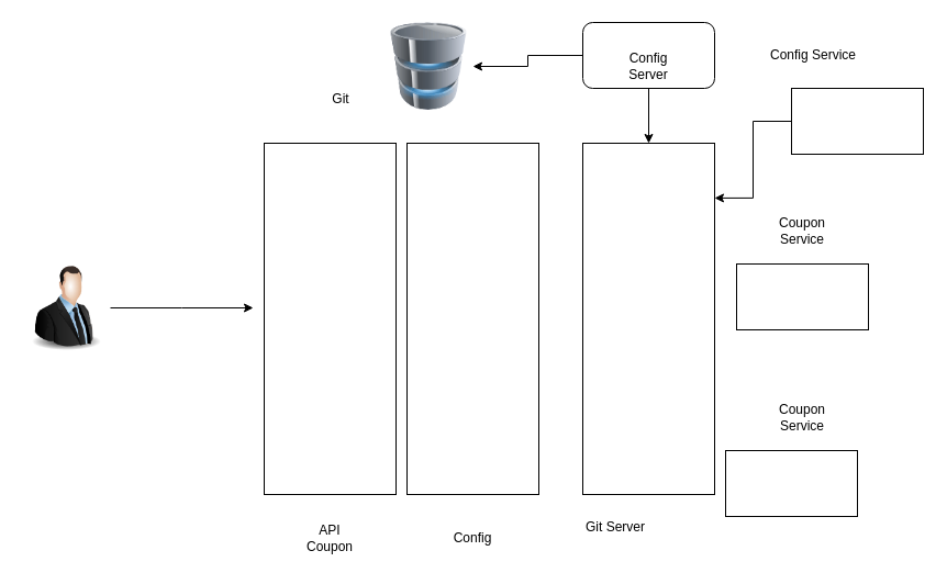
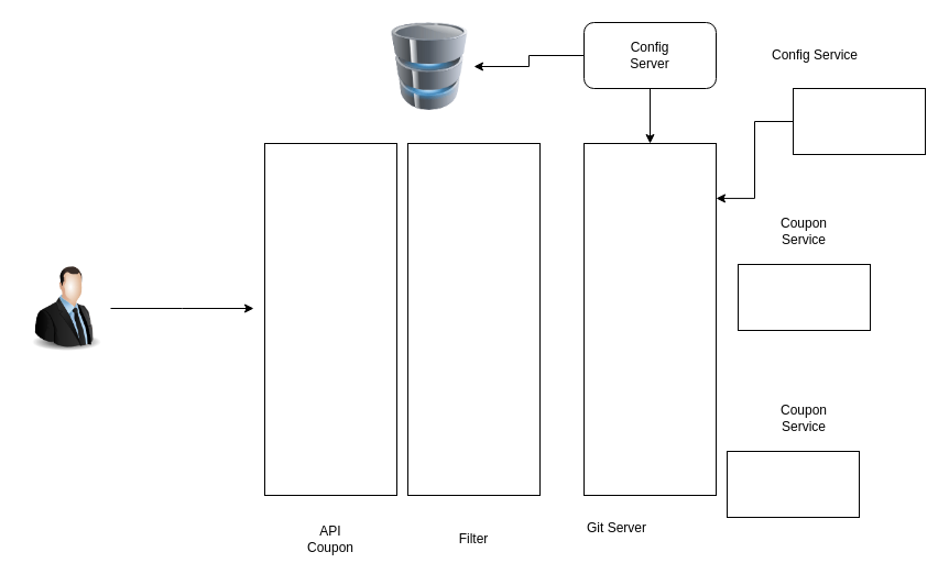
- <mxCell id="20" value="Config Server" style="text;html=1;strokeColor=none;fillColor=none;align=center;verticalAlign=middle;whiteSpace=wrap;rounded=0;" vertex="1" parent="1"><mxGeometry x="570" y="50" width="40" height="20" as="geometry" /></mxCell>
+ <mxCell id="20" value="Config Server" style="text;html=1;strokeColor=none;fillColor=none;align=center;verticalAlign=middle;whiteSpace=wrap;rounded=0;" vertex="1" parent="1"><mxGeometry x="570" y="40" width="40" height="20" as="geometry" /></mxCell>
- <mxCell id="22" value="Git" style="text;html=1;strokeColor=none;fillColor=none;align=center;verticalAlign=middle;whiteSpace=wrap;rounded=0;" vertex="1" parent="1"><mxGeometry x="290" y="80" width="40" height="20" as="geometry" /></mxCell>
- <mxCell id="13" value="Config" style="text;html=1;strokeColor=none;fillColor=none;align=center;verticalAlign=middle;whiteSpace=wrap;rounded=0;" parent="1" vertex="1"><mxGeometry x="410" y="480" width="40" height="20" as="geometry" /></mxCell>
+ <mxCell id="13" value="Filter" style="text;html=1;strokeColor=none;fillColor=none;align=center;verticalAlign=middle;whiteSpace=wrap;rounded=0;" parent="1" vertex="1"><mxGeometry x="410" y="480" width="40" height="20" as="geometry" /></mxCell>
